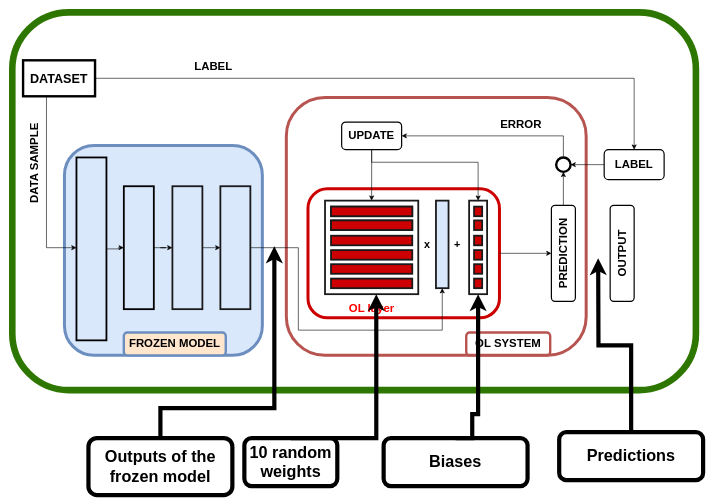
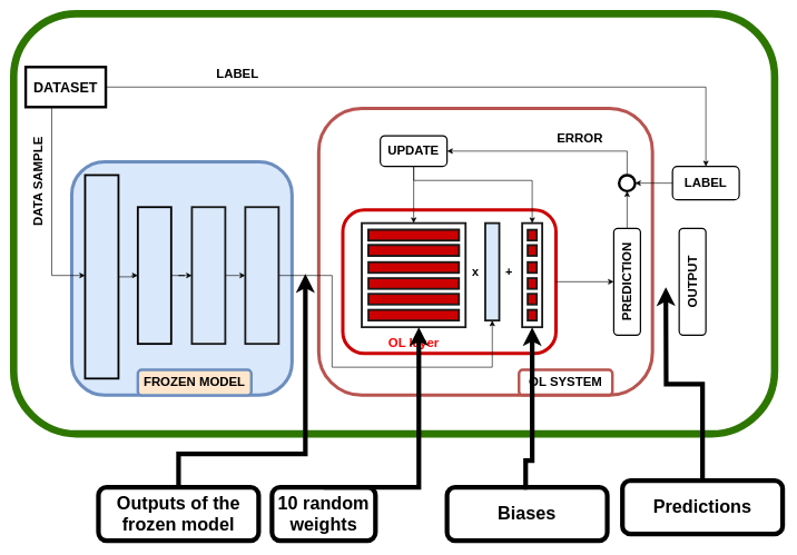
- <mxCell id="57" value="&lt;font color=&quot;#000000&quot;&gt;&lt;span&gt;Biases&lt;/span&gt;&lt;/font&gt;" style="rounded=1;whiteSpace=wrap;html=1;fontSize=27;fontColor=#006600;strokeWidth=7;fillColor=none;gradientColor=none;fontStyle=1" vertex="1" parent="1"><mxGeometry x="639.26" y="730" width="240" height="80" as="geometry" /></mxCell>
+ <mxCell id="57" value="&lt;font color=&quot;#000000&quot;&gt;&lt;span&gt;Biases&lt;/span&gt;&lt;/font&gt;" style="rounded=1;whiteSpace=wrap;html=1;fontSize=27;fontColor=#006600;strokeWidth=7;fillColor=none;gradientColor=none;fontStyle=1" vertex="1" parent="1"><mxGeometry x="669.26" y="730" width="240" height="80" as="geometry" /></mxCell>
- <mxCell id="53" value="&lt;font color=&quot;#000000&quot;&gt;&lt;b&gt;Outputs of the frozen model&lt;/b&gt;&lt;/font&gt;" style="rounded=1;whiteSpace=wrap;html=1;fontSize=27;fontColor=#006600;strokeWidth=7;fillColor=none;gradientColor=none;" vertex="1" parent="1"><mxGeometry x="147" y="730" width="240" height="95" as="geometry" /></mxCell>
+ <mxCell id="53" value="&lt;font color=&quot;#000000&quot;&gt;&lt;b&gt;Outputs of the frozen model&lt;/b&gt;&lt;/font&gt;" style="rounded=1;whiteSpace=wrap;html=1;fontSize=27;fontColor=#006600;strokeWidth=7;fillColor=none;gradientColor=none;" vertex="1" parent="1"><mxGeometry x="147" y="730" width="240" height="80" as="geometry" /></mxCell>
